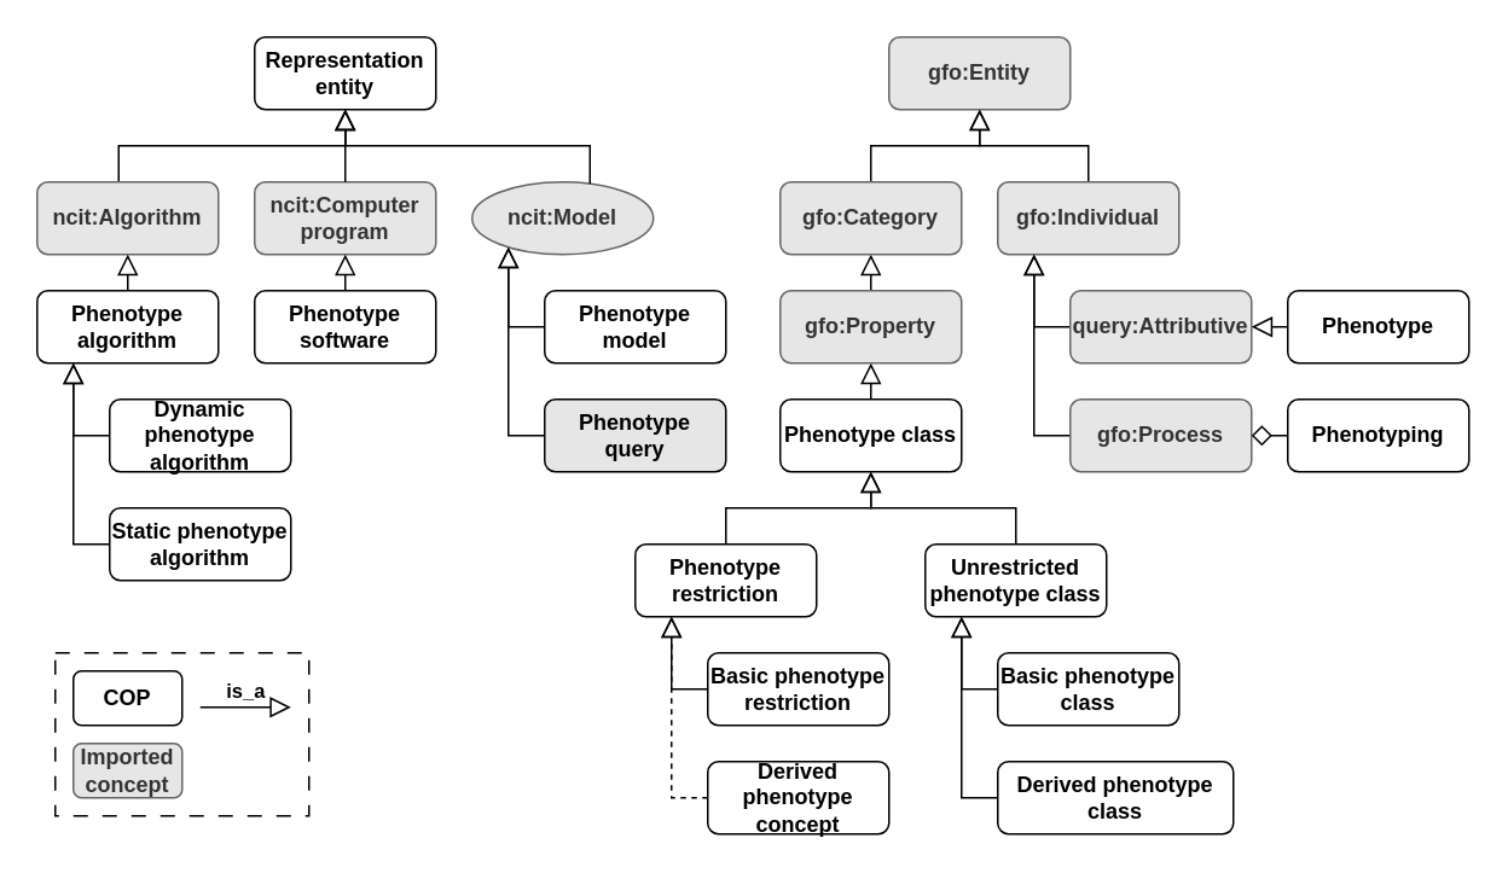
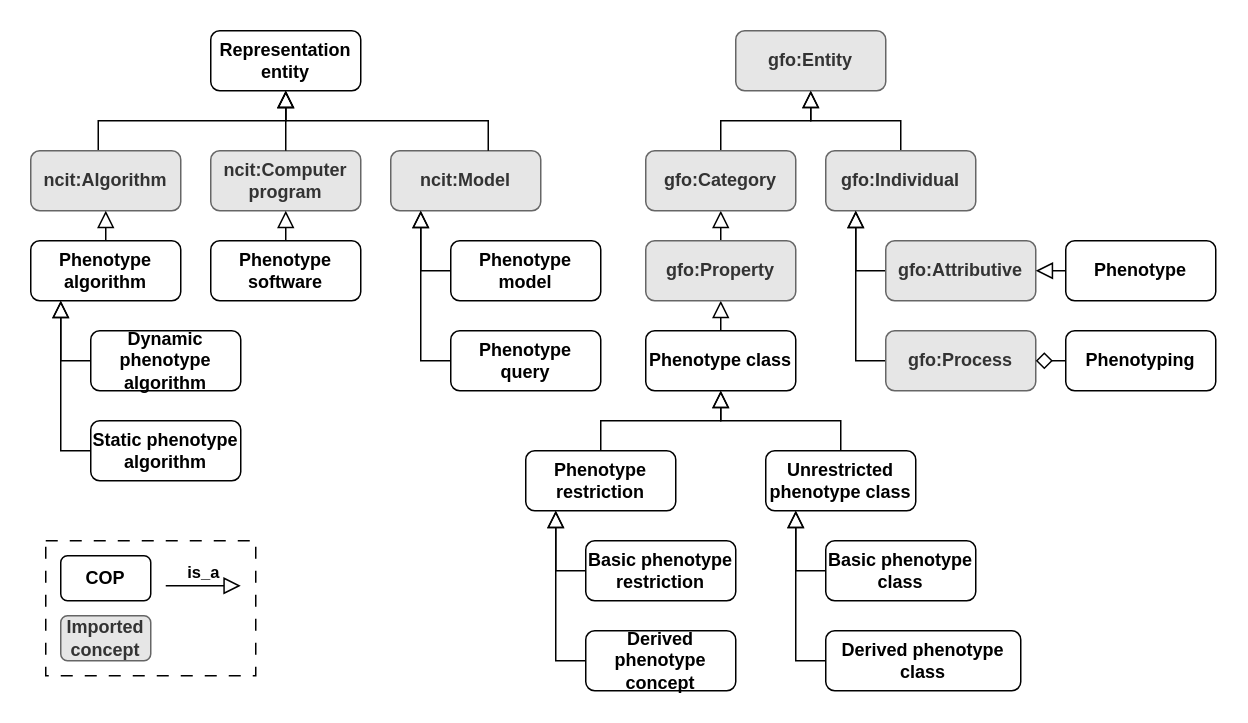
- <mxCell id="40" value="ncit:Model" style="ellipse;whiteSpace=wrap;html=1;fillColor=#E6E6E6;fontColor=#333333;strokeColor=#666666;fontStyle=1;" parent="1" vertex="1"><mxGeometry x="260" y="100" width="100" height="40" as="geometry" /></mxCell>
+ <mxCell id="40" value="ncit:Model" style="rounded=1;whiteSpace=wrap;html=1;fillColor=#E6E6E6;fontColor=#333333;strokeColor=#666666;fontStyle=1" parent="1" vertex="1"><mxGeometry x="260" y="100" width="100" height="40" as="geometry" /></mxCell>
- <mxCell id="24" value="query:Attributive" style="rounded=1;whiteSpace=wrap;html=1;fillColor=#E6E6E6;fontColor=#333333;strokeColor=#666666;fontStyle=1" parent="1" vertex="1"><mxGeometry x="590" y="160" width="100" height="40" as="geometry" /></mxCell>
+ <mxCell id="24" value="gfo:Attributive" style="rounded=1;whiteSpace=wrap;html=1;fillColor=#E6E6E6;fontColor=#333333;strokeColor=#666666;fontStyle=1" parent="1" vertex="1"><mxGeometry x="590" y="160" width="100" height="40" as="geometry" /></mxCell>
- <mxCell id="43" value="Phenotype&lt;br&gt;query" style="rounded=1;whiteSpace=wrap;html=1;fontStyle=1;fillColor=#e6e6e6;" parent="1" vertex="1"><mxGeometry x="300" y="220" width="100" height="40" as="geometry" /></mxCell>
+ <mxCell id="43" value="Phenotype&lt;br&gt;query" style="rounded=1;whiteSpace=wrap;html=1;fontStyle=1" parent="1" vertex="1"><mxGeometry x="300" y="220" width="100" height="40" as="geometry" /></mxCell>
- <mxCell id="6" style="edgeStyle=orthogonalEdgeStyle;rounded=0;orthogonalLoop=1;jettySize=auto;html=1;endArrow=block;endFill=0;endSize=9;dashed=1;" parent="1" source="7" target="11" edge="1"><mxGeometry relative="1" as="geometry"><Array as="points"><mxPoint x="370" y="440" /></Array></mxGeometry></mxCell>
+ <mxCell id="6" style="edgeStyle=orthogonalEdgeStyle;rounded=0;orthogonalLoop=1;jettySize=auto;html=1;endArrow=block;endFill=0;endSize=9;" parent="1" source="7" target="11" edge="1"><mxGeometry relative="1" as="geometry"><Array as="points"><mxPoint x="370" y="440" /></Array></mxGeometry></mxCell>
